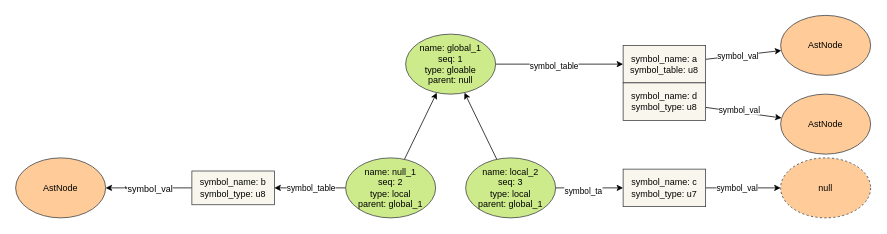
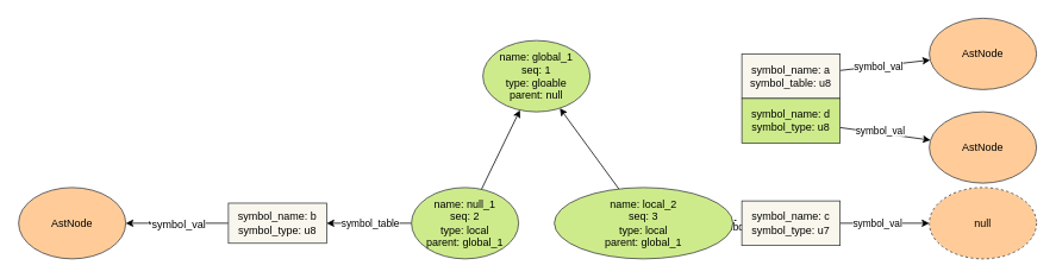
- <mxCell id="2" style="edgeStyle=none;rounded=0;orthogonalLoop=1;jettySize=auto;html=1;" edge="1" parent="1" source="4" target="28"><mxGeometry relative="1" as="geometry"><mxPoint x="820" y="100" as="targetPoint" /></mxGeometry></mxCell>
- <mxCell id="3" value="symbol_table" style="edgeLabel;html=1;align=center;verticalAlign=middle;resizable=0;points=[];" vertex="1" connectable="0" parent="2"><mxGeometry x="-0.099" y="-2" relative="1" as="geometry"><mxPoint as="offset" /></mxGeometry></mxCell>
- <mxCell id="29" value="symbol_name: d&lt;br&gt;symbol_type: u8" style="rounded=0;whiteSpace=wrap;html=1;fillColor=#f9f7ed;strokeColor=#36393d;" vertex="1" parent="1"><mxGeometry x="830" y="110" width="110" height="50" as="geometry" /></mxCell>
+ <mxCell id="29" value="symbol_name: d&lt;br&gt;symbol_type: u8" style="rounded=0;whiteSpace=wrap;html=1;fillColor=#cdeb8b;strokeColor=#36393d;" vertex="1" parent="1"><mxGeometry x="830" y="110" width="110" height="50" as="geometry" /></mxCell>
- <mxCell id="20" value="name: local_2&lt;br&gt;seq: 3&lt;br&gt;type: local&lt;br&gt;parent: global_1" style="ellipse;whiteSpace=wrap;html=1;fillColor=#cdeb8b;strokeColor=#36393d;" vertex="1" parent="1"><mxGeometry x="620" y="210" width="120" height="80" as="geometry" /></mxCell>
+ <mxCell id="20" value="name: local_2&lt;br&gt;seq: 3&lt;br&gt;type: local&lt;br&gt;parent: global_1" style="ellipse;whiteSpace=wrap;html=1;fillColor=#cdeb8b;strokeColor=#36393d;" vertex="1" parent="1"><mxGeometry x="620" y="210" width="200" height="80" as="geometry" /></mxCell>
